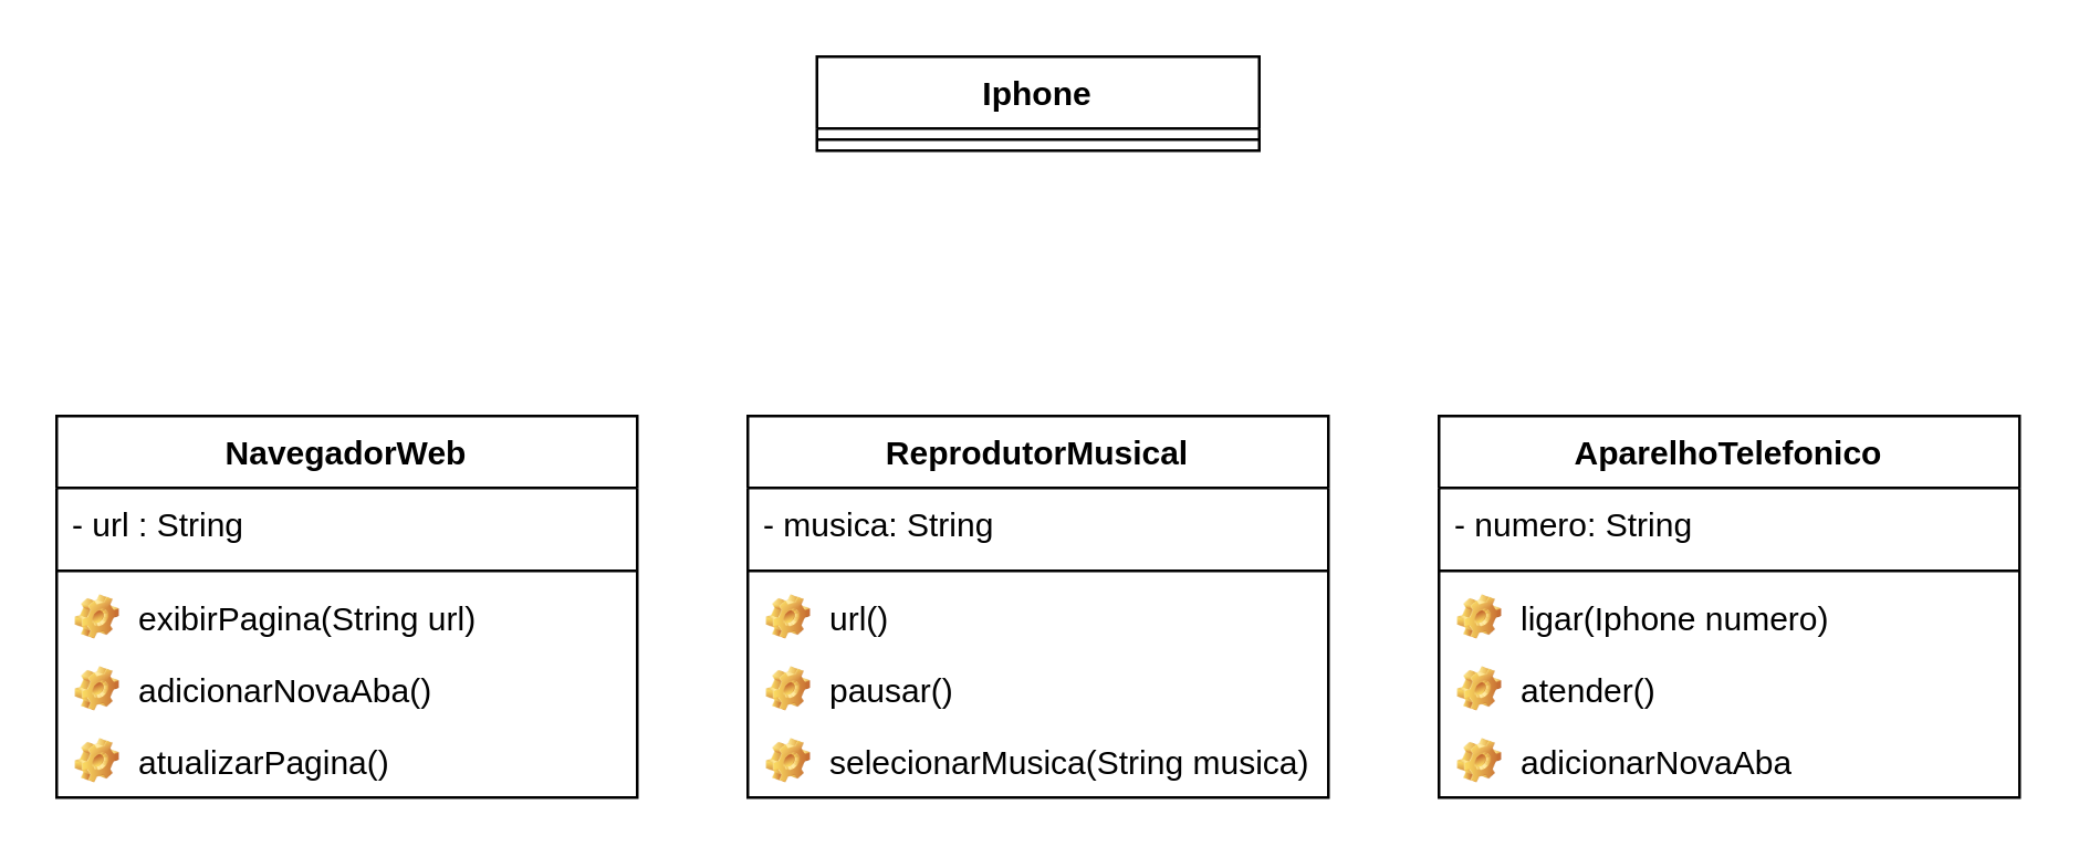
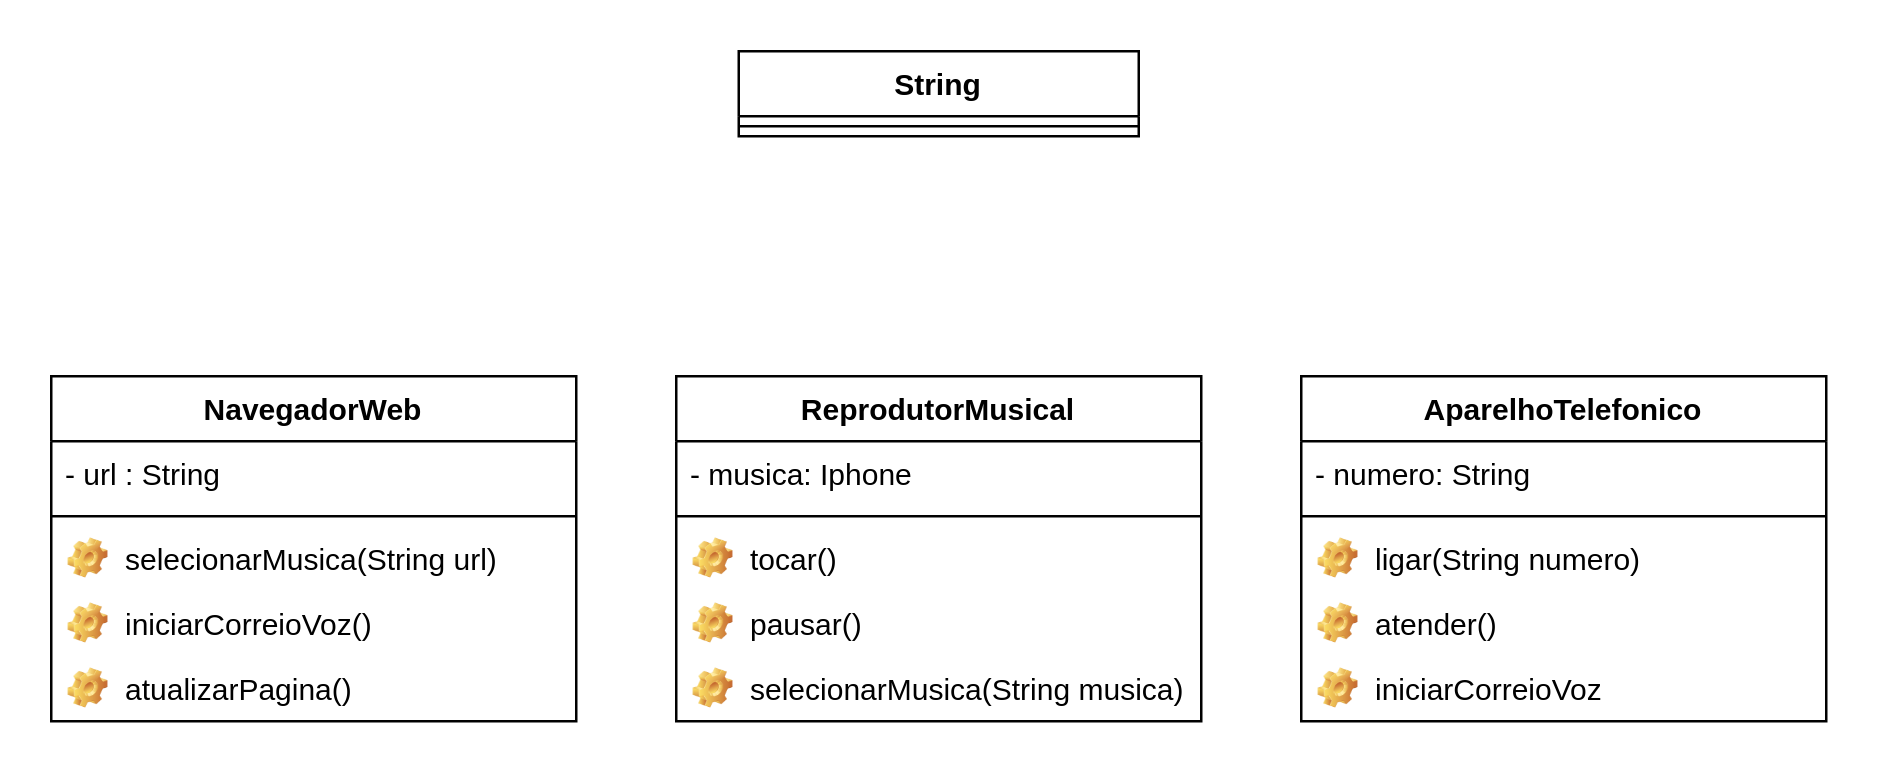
- <mxCell id="2" value="Iphone" style="swimlane;fontStyle=1;align=center;verticalAlign=top;childLayout=stackLayout;horizontal=1;startSize=26;horizontalStack=0;resizeParent=1;resizeParentMax=0;resizeLast=0;collapsible=1;marginBottom=0;whiteSpace=wrap;html=1;" parent="1" vertex="1"><mxGeometry x="295" y="20" width="160" height="34" as="geometry" /></mxCell>
+ <mxCell id="2" value="String" style="swimlane;fontStyle=1;align=center;verticalAlign=top;childLayout=stackLayout;horizontal=1;startSize=26;horizontalStack=0;resizeParent=1;resizeParentMax=0;resizeLast=0;collapsible=1;marginBottom=0;whiteSpace=wrap;html=1;" parent="1" vertex="1"><mxGeometry x="295" y="20" width="160" height="34" as="geometry" /></mxCell>
- <mxCell id="5" value="- musica: String" style="text;strokeColor=none;fillColor=none;align=left;verticalAlign=top;spacingLeft=4;spacingRight=4;overflow=hidden;rotatable=0;points=[[0,0.5],[1,0.5]];portConstraint=eastwest;whiteSpace=wrap;html=1;" vertex="1" parent="4"><mxGeometry y="26" width="210" height="26" as="geometry" /></mxCell>
+ <mxCell id="5" value="- musica: Iphone" style="text;strokeColor=none;fillColor=none;align=left;verticalAlign=top;spacingLeft=4;spacingRight=4;overflow=hidden;rotatable=0;points=[[0,0.5],[1,0.5]];portConstraint=eastwest;whiteSpace=wrap;html=1;" vertex="1" parent="4"><mxGeometry y="26" width="210" height="26" as="geometry" /></mxCell>
- <mxCell id="13" value="exibirPagina(String url)" style="label;fontStyle=0;strokeColor=none;fillColor=none;align=left;verticalAlign=top;overflow=hidden;spacingLeft=28;spacingRight=4;rotatable=0;points=[[0,0.5],[1,0.5]];portConstraint=eastwest;imageWidth=16;imageHeight=16;whiteSpace=wrap;html=1;image=img/clipart/Gear_128x128.png" vertex="1" parent="10"><mxGeometry y="60" width="210" height="26" as="geometry" /></mxCell>
+ <mxCell id="13" value="selecionarMusica(String url)" style="label;fontStyle=0;strokeColor=none;fillColor=none;align=left;verticalAlign=top;overflow=hidden;spacingLeft=28;spacingRight=4;rotatable=0;points=[[0,0.5],[1,0.5]];portConstraint=eastwest;imageWidth=16;imageHeight=16;whiteSpace=wrap;html=1;image=img/clipart/Gear_128x128.png" vertex="1" parent="10"><mxGeometry y="60" width="210" height="26" as="geometry" /></mxCell>
- <mxCell id="7" value="url()" style="label;fontStyle=0;strokeColor=none;fillColor=none;align=left;verticalAlign=top;overflow=hidden;spacingLeft=28;spacingRight=4;rotatable=0;points=[[0,0.5],[1,0.5]];portConstraint=eastwest;imageWidth=16;imageHeight=16;whiteSpace=wrap;html=1;image=img/clipart/Gear_128x128.png" parent="4" vertex="1"><mxGeometry y="60" width="210" height="26" as="geometry" /></mxCell>
+ <mxCell id="7" value="tocar()" style="label;fontStyle=0;strokeColor=none;fillColor=none;align=left;verticalAlign=top;overflow=hidden;spacingLeft=28;spacingRight=4;rotatable=0;points=[[0,0.5],[1,0.5]];portConstraint=eastwest;imageWidth=16;imageHeight=16;whiteSpace=wrap;html=1;image=img/clipart/Gear_128x128.png" parent="4" vertex="1"><mxGeometry y="60" width="210" height="26" as="geometry" /></mxCell>
- <mxCell id="19" value="ligar(Iphone numero)" style="label;fontStyle=0;strokeColor=none;fillColor=none;align=left;verticalAlign=top;overflow=hidden;spacingLeft=28;spacingRight=4;rotatable=0;points=[[0,0.5],[1,0.5]];portConstraint=eastwest;imageWidth=16;imageHeight=16;whiteSpace=wrap;html=1;image=img/clipart/Gear_128x128.png" vertex="1" parent="16"><mxGeometry y="60" width="210" height="26" as="geometry" /></mxCell>
+ <mxCell id="19" value="ligar(String numero)" style="label;fontStyle=0;strokeColor=none;fillColor=none;align=left;verticalAlign=top;overflow=hidden;spacingLeft=28;spacingRight=4;rotatable=0;points=[[0,0.5],[1,0.5]];portConstraint=eastwest;imageWidth=16;imageHeight=16;whiteSpace=wrap;html=1;image=img/clipart/Gear_128x128.png" vertex="1" parent="16"><mxGeometry y="60" width="210" height="26" as="geometry" /></mxCell>
- <mxCell id="14" value="adicionarNovaAba()" style="label;fontStyle=0;strokeColor=none;fillColor=none;align=left;verticalAlign=top;overflow=hidden;spacingLeft=28;spacingRight=4;rotatable=0;points=[[0,0.5],[1,0.5]];portConstraint=eastwest;imageWidth=16;imageHeight=16;whiteSpace=wrap;html=1;image=img/clipart/Gear_128x128.png" vertex="1" parent="10"><mxGeometry y="86" width="210" height="26" as="geometry" /></mxCell>
+ <mxCell id="14" value="iniciarCorreioVoz()" style="label;fontStyle=0;strokeColor=none;fillColor=none;align=left;verticalAlign=top;overflow=hidden;spacingLeft=28;spacingRight=4;rotatable=0;points=[[0,0.5],[1,0.5]];portConstraint=eastwest;imageWidth=16;imageHeight=16;whiteSpace=wrap;html=1;image=img/clipart/Gear_128x128.png" vertex="1" parent="10"><mxGeometry y="86" width="210" height="26" as="geometry" /></mxCell>
- <mxCell id="21" value="adicionarNovaAba" style="label;fontStyle=0;strokeColor=none;fillColor=none;align=left;verticalAlign=top;overflow=hidden;spacingLeft=28;spacingRight=4;rotatable=0;points=[[0,0.5],[1,0.5]];portConstraint=eastwest;imageWidth=16;imageHeight=16;whiteSpace=wrap;html=1;image=img/clipart/Gear_128x128.png" vertex="1" parent="16"><mxGeometry y="112" width="210" height="26" as="geometry" /></mxCell>
+ <mxCell id="21" value="iniciarCorreioVoz" style="label;fontStyle=0;strokeColor=none;fillColor=none;align=left;verticalAlign=top;overflow=hidden;spacingLeft=28;spacingRight=4;rotatable=0;points=[[0,0.5],[1,0.5]];portConstraint=eastwest;imageWidth=16;imageHeight=16;whiteSpace=wrap;html=1;image=img/clipart/Gear_128x128.png" vertex="1" parent="16"><mxGeometry y="112" width="210" height="26" as="geometry" /></mxCell>
